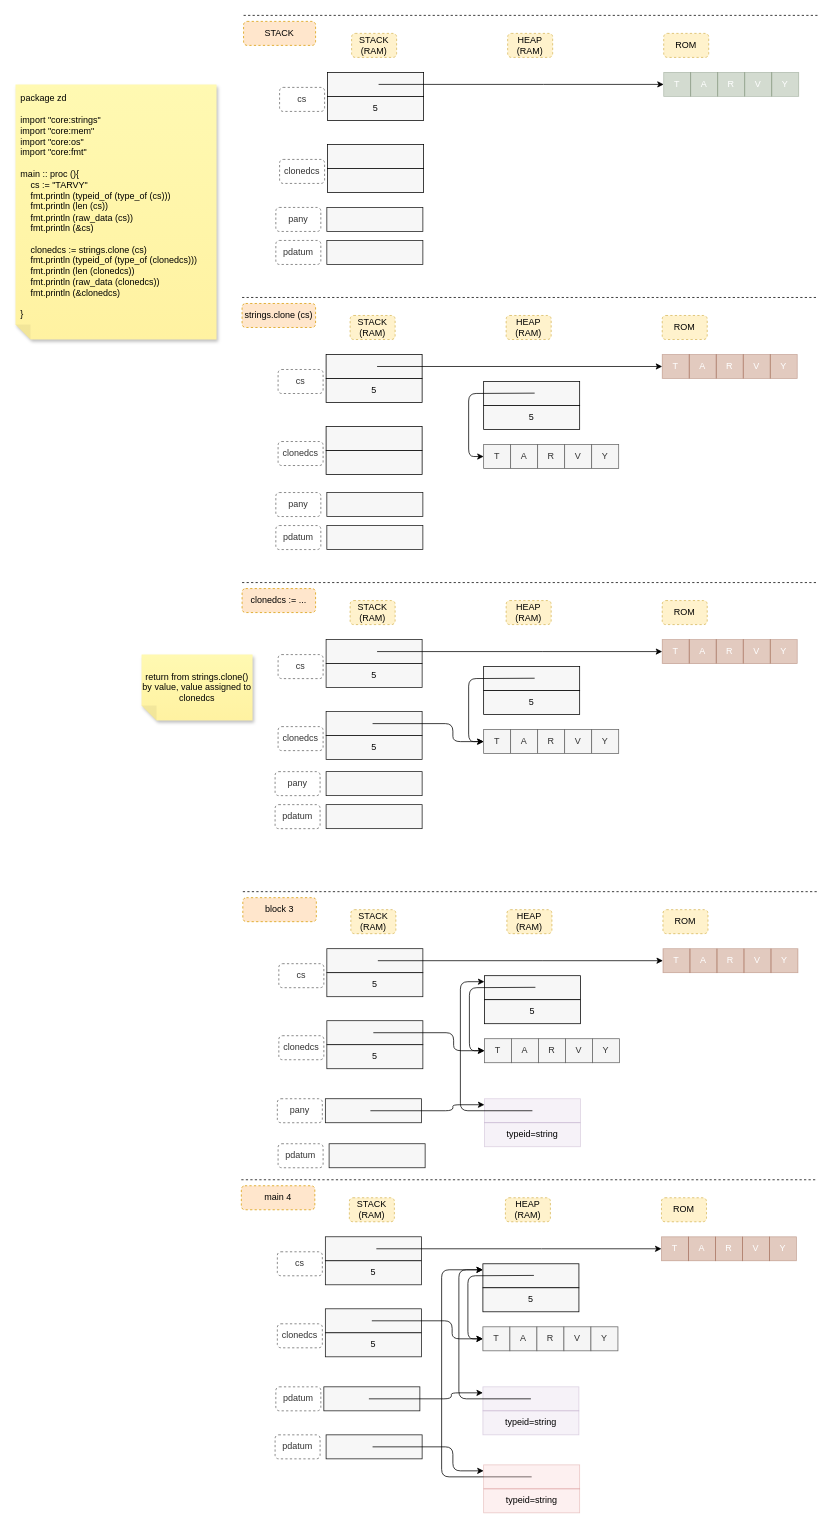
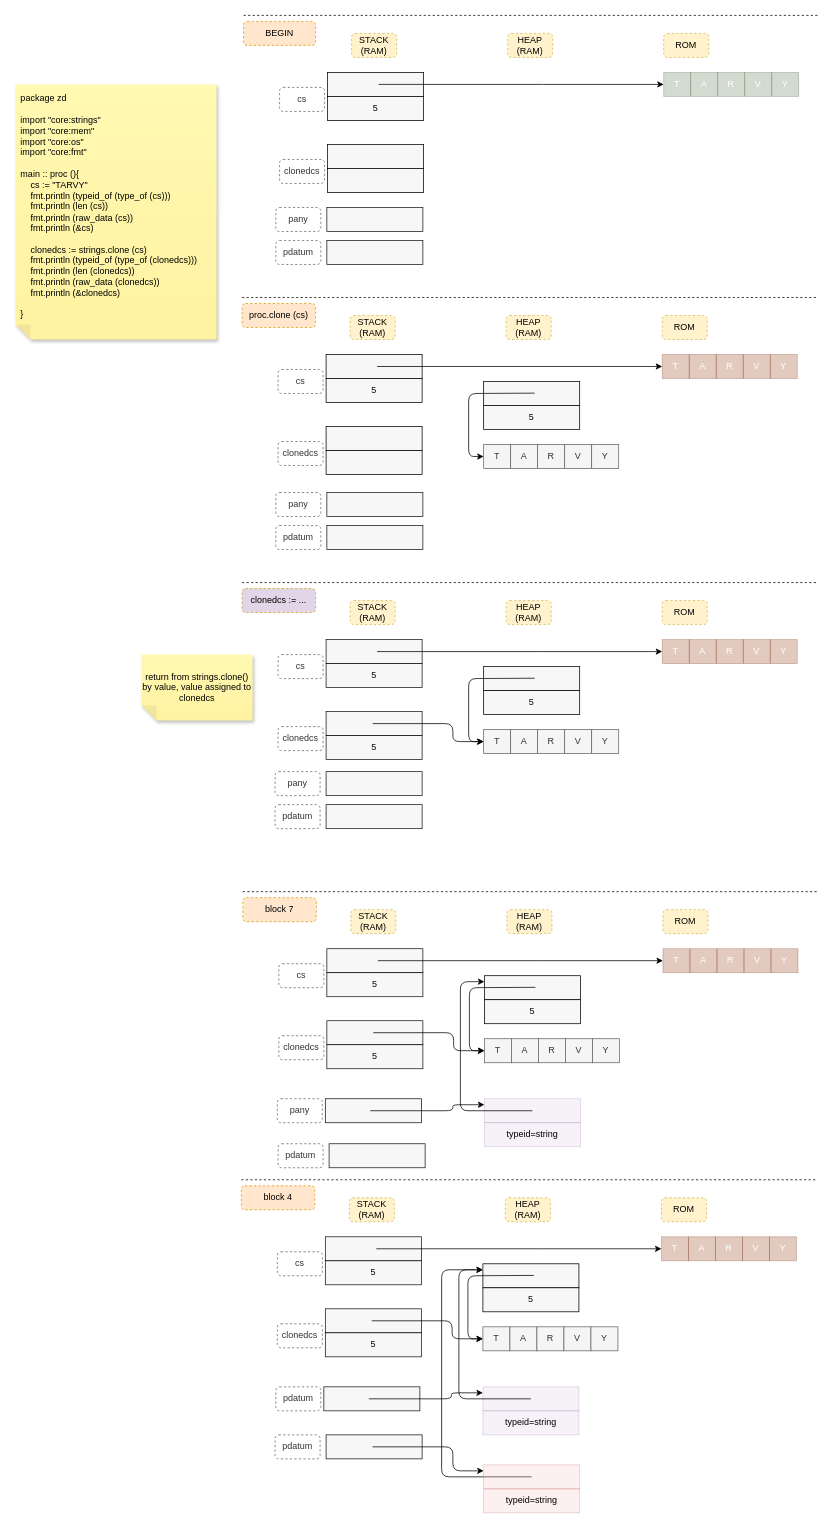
- <mxCell id="13" value="STACK" style="rounded=1;whiteSpace=wrap;html=1;dashed=1;fillColor=#ffe6cc;strokeColor=#d79b00;" vertex="1" parent="1"><mxGeometry x="324" y="28" width="96" height="32" as="geometry" /></mxCell>
+ <mxCell id="13" value="BEGIN" style="rounded=1;whiteSpace=wrap;html=1;dashed=1;fillColor=#ffe6cc;strokeColor=#d79b00;" vertex="1" parent="1"><mxGeometry x="324" y="28" width="96" height="32" as="geometry" /></mxCell>
- <mxCell id="30" value="strings.clone (cs)" style="rounded=1;whiteSpace=wrap;html=1;dashed=1;fillColor=#ffe6cc;strokeColor=#d79b00;" vertex="1" parent="1"><mxGeometry x="322" y="404" width="98" height="32" as="geometry" /></mxCell>
+ <mxCell id="30" value="proc.clone (cs)" style="rounded=1;whiteSpace=wrap;html=1;dashed=1;fillColor=#ffe6cc;strokeColor=#d79b00;" vertex="1" parent="1"><mxGeometry x="322" y="404" width="98" height="32" as="geometry" /></mxCell>
- <mxCell id="42" value="clonedcs := ..." style="rounded=1;whiteSpace=wrap;html=1;dashed=1;fillColor=#ffe6cc;strokeColor=#d79b00;" vertex="1" parent="1"><mxGeometry x="322" y="784" width="98" height="32" as="geometry" /></mxCell>
+ <mxCell id="42" value="clonedcs := ..." style="rounded=1;whiteSpace=wrap;html=1;dashed=1;fillColor=#e1d5e7;strokeColor=#d79b00;" vertex="1" parent="1"><mxGeometry x="322" y="784" width="98" height="32" as="geometry" /></mxCell>
- <mxCell id="83" value="block 3" style="rounded=1;whiteSpace=wrap;html=1;dashed=1;fillColor=#ffe6cc;strokeColor=#d79b00;" vertex="1" parent="1"><mxGeometry x="323" y="1196" width="98" height="32" as="geometry" /></mxCell>
+ <mxCell id="83" value="block 7" style="rounded=1;whiteSpace=wrap;html=1;dashed=1;fillColor=#ffe6cc;strokeColor=#d79b00;" vertex="1" parent="1"><mxGeometry x="323" y="1196" width="98" height="32" as="geometry" /></mxCell>
- <mxCell id="115" value="main 4" style="rounded=1;whiteSpace=wrap;html=1;dashed=1;fillColor=#ffe6cc;strokeColor=#d79b00;" vertex="1" parent="1"><mxGeometry x="321" y="1580" width="98" height="32" as="geometry" /></mxCell>
+ <mxCell id="115" value="block 4" style="rounded=1;whiteSpace=wrap;html=1;dashed=1;fillColor=#ffe6cc;strokeColor=#d79b00;" vertex="1" parent="1"><mxGeometry x="321" y="1580" width="98" height="32" as="geometry" /></mxCell>
